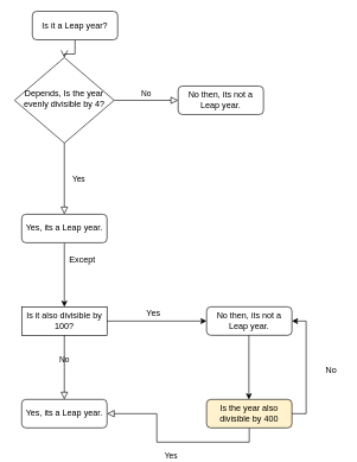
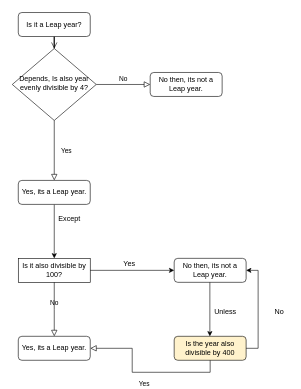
- <mxCell id="3" value="Is it a Leap year?" style="rounded=1;whiteSpace=wrap;html=1;fontSize=12;glass=0;strokeWidth=1;shadow=0;" parent="1" vertex="1"><mxGeometry x="45" y="15" width="120" height="40" as="geometry" /></mxCell>
+ <mxCell id="3" value="Is it a Leap year?" style="rounded=1;whiteSpace=wrap;html=1;fontSize=12;glass=0;strokeWidth=1;shadow=0;" parent="1" vertex="1"><mxGeometry x="30" y="20" width="120" height="40" as="geometry" /></mxCell>
- <mxCell id="5" value="Depends, Is the year evenly divisible by 4?" style="rhombus;whiteSpace=wrap;html=1;shadow=0;fontFamily=Helvetica;fontSize=12;align=center;strokeWidth=1;spacing=6;spacingTop=-4;" parent="1" vertex="1"><mxGeometry x="20" y="80" width="140" height="120" as="geometry" /></mxCell>
+ <mxCell id="5" value="Depends, Is also year evenly divisible by 4?" style="rhombus;whiteSpace=wrap;html=1;shadow=0;fontFamily=Helvetica;fontSize=12;align=center;strokeWidth=1;spacing=6;spacingTop=-4;" parent="1" vertex="1"><mxGeometry x="20" y="80" width="140" height="120" as="geometry" /></mxCell>
+ <mxCell id="14" value="Unless" style="text;html=1;resizable=0;autosize=1;align=center;verticalAlign=middle;points=[];fillColor=none;strokeColor=none;rounded=0;" vertex="1" parent="1"><mxGeometry x="350" y="510" width="50" height="20" as="geometry" /></mxCell>
